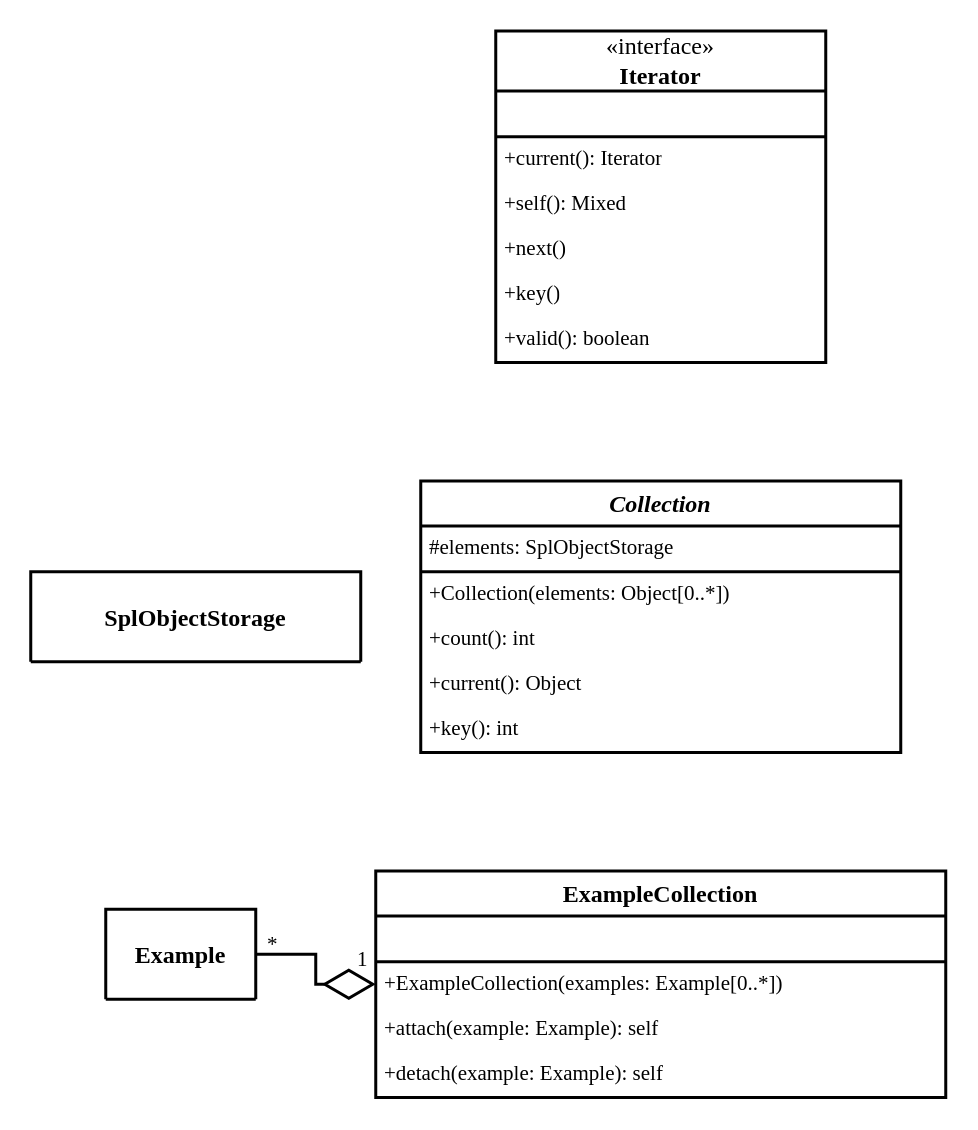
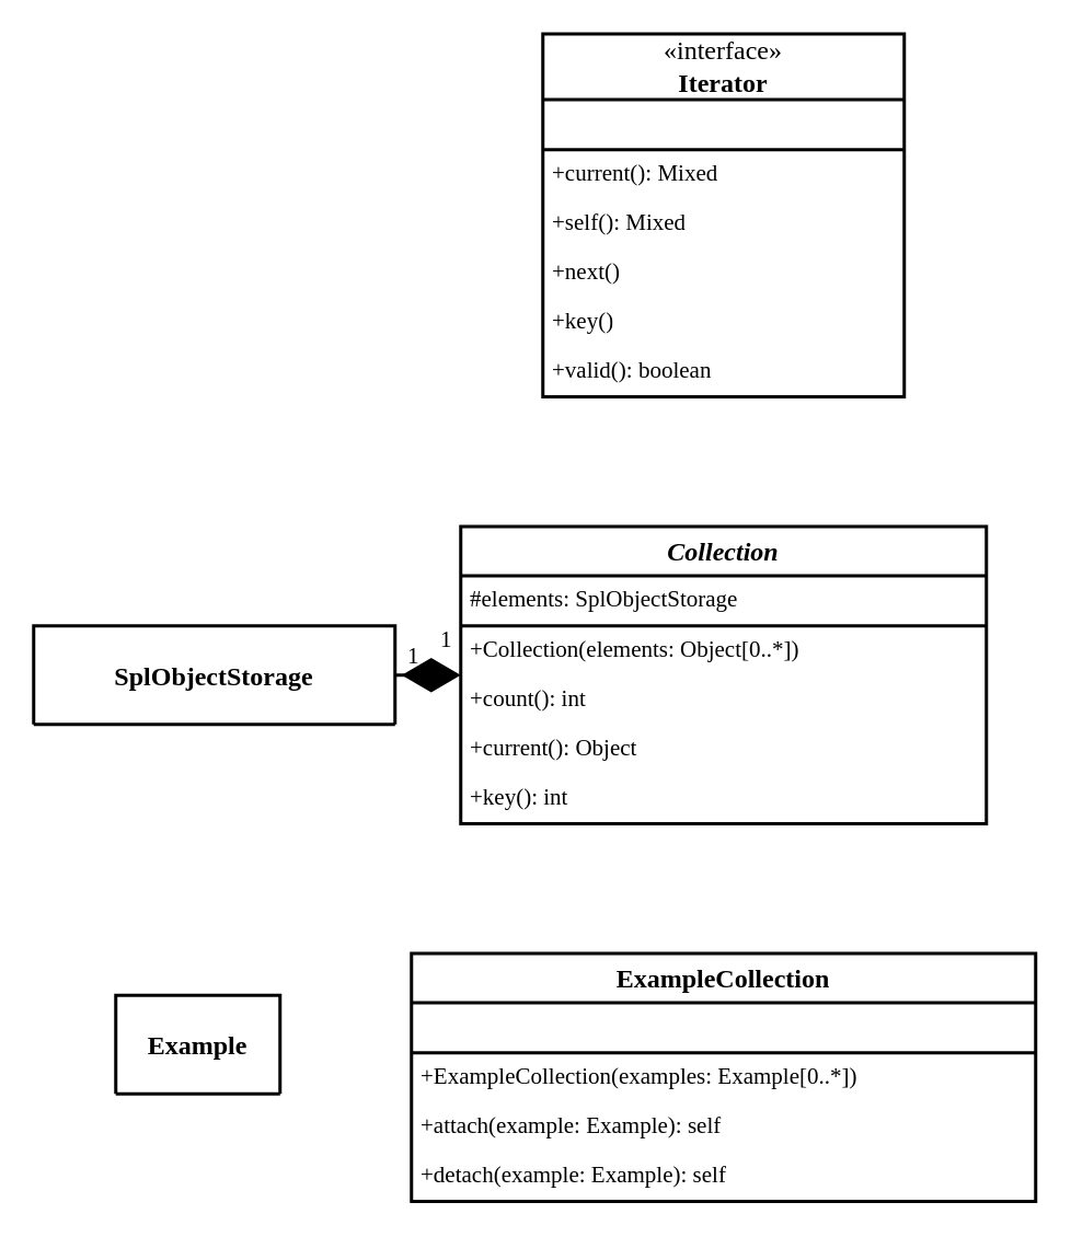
- <mxCell id="18" value="+current(): Iterator" style="text;strokeColor=none;fillColor=none;align=left;verticalAlign=middle;spacingLeft=4;spacingRight=4;overflow=hidden;rotatable=0;points=[[0,0.5],[1,0.5]];portConstraint=eastwest;fontSize=14;fontFamily=Lucida Console;whiteSpace=wrap;html=1;" parent="15" vertex="1"><mxGeometry y="71" width="220" height="30" as="geometry" /></mxCell>
+ <mxCell id="18" value="+current(): Mixed" style="text;strokeColor=none;fillColor=none;align=left;verticalAlign=middle;spacingLeft=4;spacingRight=4;overflow=hidden;rotatable=0;points=[[0,0.5],[1,0.5]];portConstraint=eastwest;fontSize=14;fontFamily=Lucida Console;whiteSpace=wrap;html=1;" parent="15" vertex="1"><mxGeometry y="71" width="220" height="30" as="geometry" /></mxCell>
+ <mxCell id="24" value="" style="endArrow=none;html=1;strokeWidth=2;fontFamily=Lucida Console;fontSize=14;rounded=0;startArrow=diamondThin;startFill=1;startSize=30;edgeStyle=orthogonalEdgeStyle;endSize=5;" parent="1" source="2" target="23" edge="1"><mxGeometry relative="1" as="geometry"><mxPoint x="150" y="480" as="sourcePoint" /><mxPoint x="230" y="480" as="targetPoint" /><mxPoint as="offset" /><Array as="points" /></mxGeometry></mxCell>
+ <mxCell id="25" value="1" style="edgeLabel;resizable=0;html=1;align=center;verticalAlign=bottom;fontFamily=Lucida Console;fontSize=14;labelBackgroundColor=none;" parent="24" connectable="0" vertex="1"><mxGeometry x="-1" relative="1" as="geometry"><mxPoint x="-10" y="-10.5" as="offset" /></mxGeometry></mxCell>
+ <mxCell id="26" value="1" style="edgeLabel;resizable=0;html=1;align=center;verticalAlign=bottom;fontFamily=Lucida Console;fontSize=14;labelBackgroundColor=none;" parent="24" connectable="0" vertex="1"><mxGeometry x="1" relative="1" as="geometry"><mxPoint x="10" y="-0.5" as="offset" /></mxGeometry></mxCell>
- <mxCell id="28" value="" style="endArrow=none;html=1;strokeWidth=2;fontFamily=Lucida Console;fontSize=14;rounded=0;startArrow=diamondThin;startFill=0;startSize=30;edgeStyle=orthogonalEdgeStyle;endSize=5;" parent="1" source="9" target="27" edge="1"><mxGeometry relative="1" as="geometry"><mxPoint x="690" y="680" as="sourcePoint" /><mxPoint x="770" y="680" as="targetPoint" /><mxPoint as="offset" /><Array as="points" /></mxGeometry></mxCell>
- <mxCell id="29" value="1" style="edgeLabel;resizable=0;html=1;align=center;verticalAlign=bottom;fontFamily=Lucida Console;fontSize=14;labelBackgroundColor=none;" parent="28" connectable="0" vertex="1"><mxGeometry x="-1" relative="1" as="geometry"><mxPoint x="-10" y="-5.52" as="offset" /></mxGeometry></mxCell>
- <mxCell id="30" value="*" style="edgeLabel;resizable=0;html=1;align=center;verticalAlign=bottom;fontFamily=Lucida Console;fontSize=14;labelBackgroundColor=none;" parent="28" connectable="0" vertex="1"><mxGeometry x="1" relative="1" as="geometry"><mxPoint x="10" y="4.5" as="offset" /></mxGeometry></mxCell>
